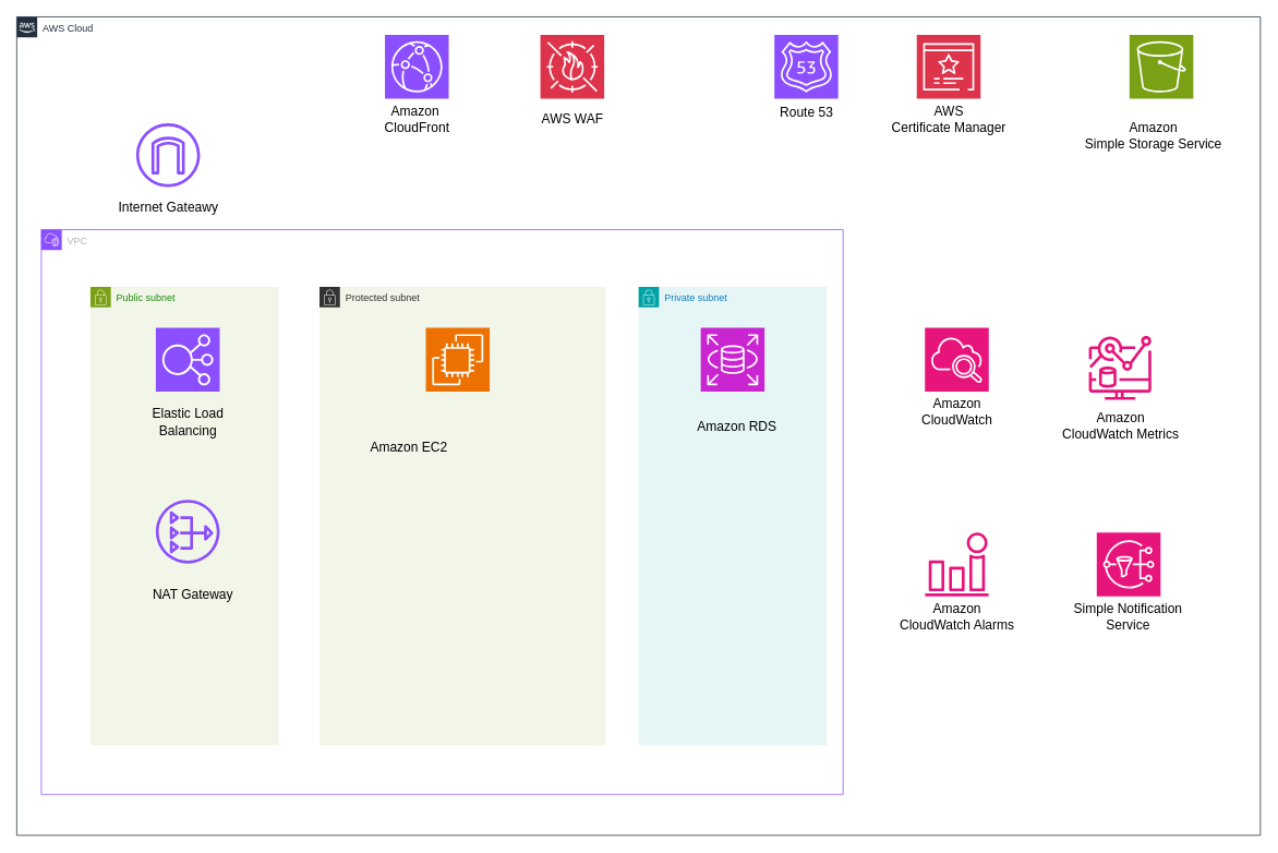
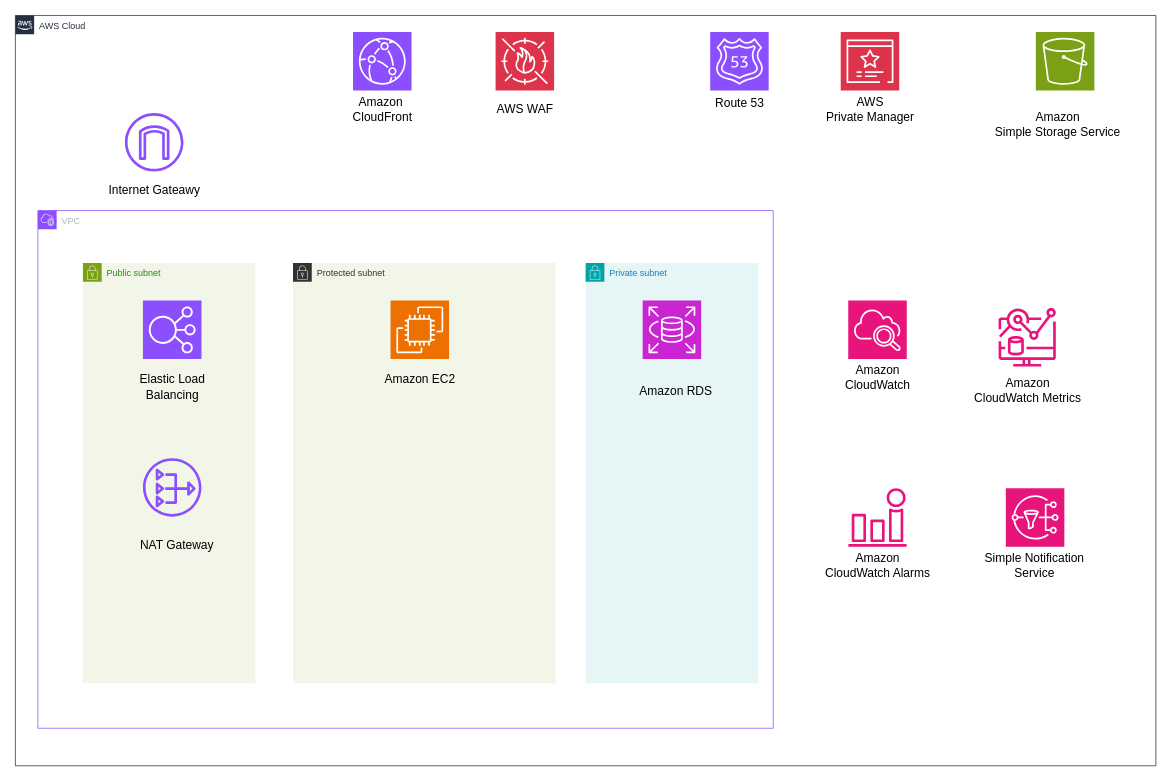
- <mxCell id="24" value="AWS&lt;div&gt;Certificate Manager&lt;/div&gt;" style="text;html=1;align=center;verticalAlign=middle;resizable=0;points=[];autosize=1;strokeColor=none;fillColor=none;fontSize=16;" parent="2" vertex="1"><mxGeometry x="1059" y="100" width="160" height="50" as="geometry" /></mxCell>
+ <mxCell id="24" value="AWS&lt;div&gt;Private Manager&lt;/div&gt;" style="text;html=1;align=center;verticalAlign=middle;resizable=0;points=[];autosize=1;strokeColor=none;fillColor=none;fontSize=16;" parent="2" vertex="1"><mxGeometry x="1059" y="100" width="160" height="50" as="geometry" /></mxCell>
- <mxCell id="14" value="Amazon EC2" style="text;html=1;align=center;verticalAlign=middle;resizable=0;points=[];autosize=1;strokeColor=none;fillColor=none;fontSize=16;" parent="12" vertex="1"><mxGeometry x="49" y="180" width="120" height="30" as="geometry" /></mxCell>
+ <mxCell id="14" value="Amazon EC2" style="text;html=1;align=center;verticalAlign=middle;resizable=0;points=[];autosize=1;strokeColor=none;fillColor=none;fontSize=16;" parent="12" vertex="1"><mxGeometry x="109" y="140" width="120" height="30" as="geometry" /></mxCell>
